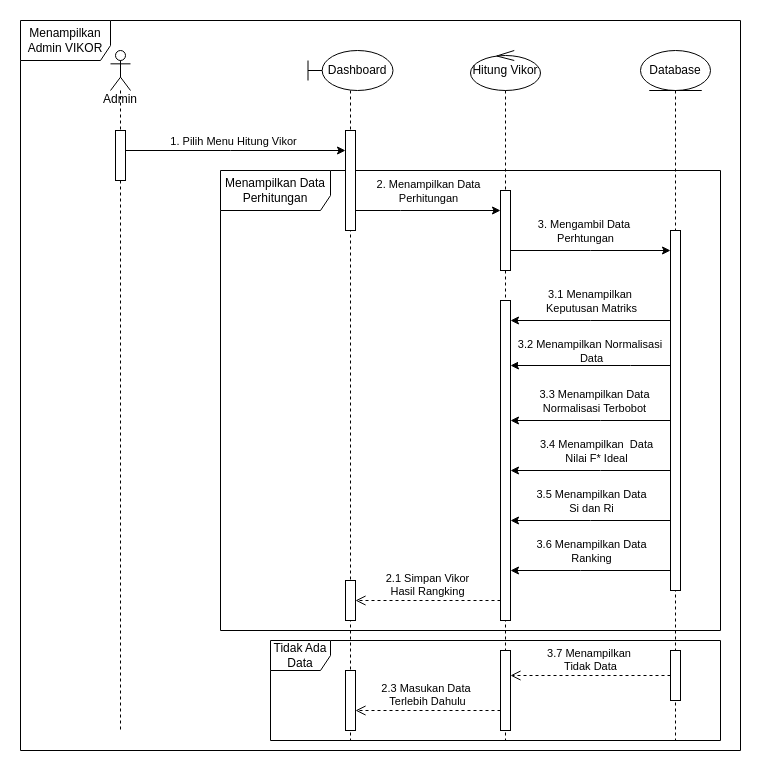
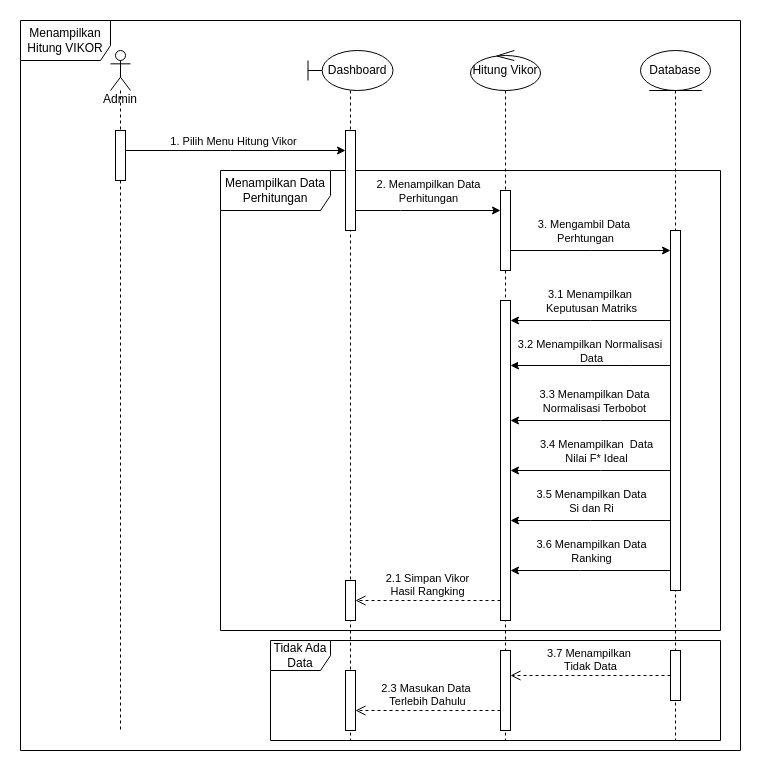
- <mxCell id="17" value="Menampilkan&lt;div&gt;Admin VIKOR&lt;/div&gt;" style="shape=umlFrame;whiteSpace=wrap;html=1;pointerEvents=0;width=90;height=40;" parent="1" vertex="1"><mxGeometry y="20" width="720" height="730" as="geometry" x="20" /></mxCell>
+ <mxCell id="17" value="Menampilkan&lt;div&gt;Hitung VIKOR&lt;/div&gt;" style="shape=umlFrame;whiteSpace=wrap;html=1;pointerEvents=0;width=90;height=40;" parent="1" vertex="1"><mxGeometry y="20" width="720" height="730" as="geometry" x="20" /></mxCell>
